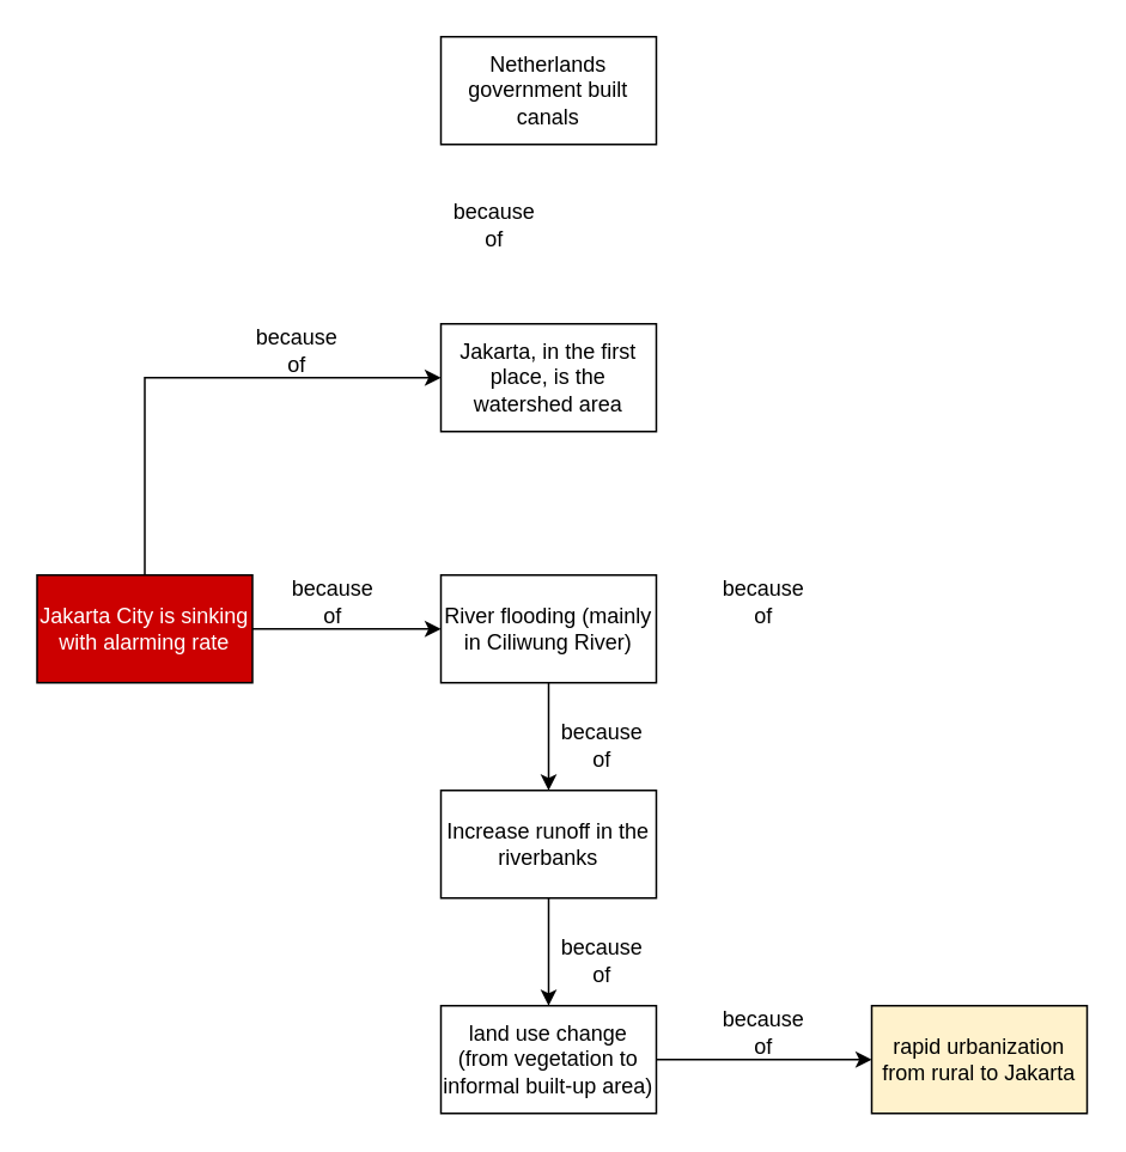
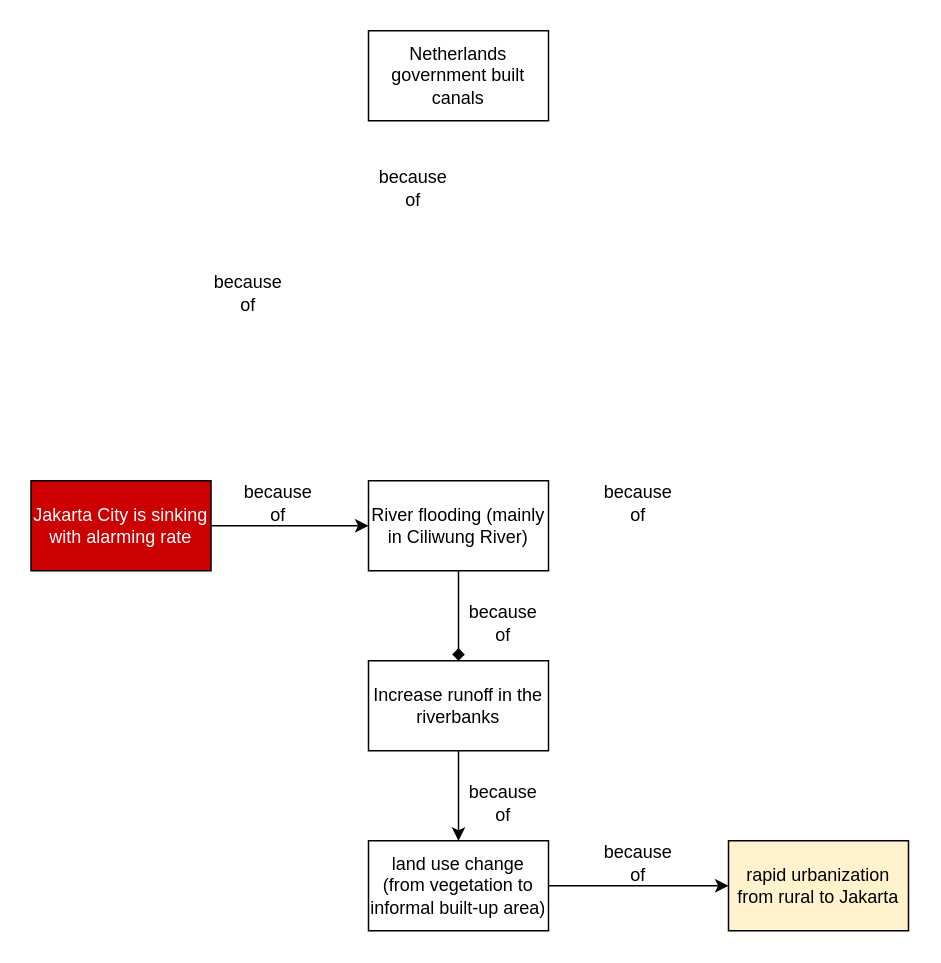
- <mxCell id="3" style="edgeStyle=orthogonalEdgeStyle;rounded=0;orthogonalLoop=1;jettySize=auto;html=1;exitX=0.5;exitY=0;exitDx=0;exitDy=0;entryX=0;entryY=0.5;entryDx=0;entryDy=0;" parent="1" source="4" target="8" edge="1"><mxGeometry relative="1" as="geometry" /></mxCell>
- <mxCell id="8" value="Jakarta, in the first place, is the watershed area" style="rounded=0;whiteSpace=wrap;html=1;" parent="1" vertex="1"><mxGeometry x="245" y="180" width="120" height="60" as="geometry" /></mxCell>
- <mxCell id="5" style="edgeStyle=orthogonalEdgeStyle;rounded=0;orthogonalLoop=1;jettySize=auto;html=1;exitX=0.5;exitY=1;exitDx=0;exitDy=0;entryX=0.5;entryY=0;entryDx=0;entryDy=0;" parent="1" source="6" target="14" edge="1"><mxGeometry relative="1" as="geometry" /></mxCell>
+ <mxCell id="5" style="edgeStyle=orthogonalEdgeStyle;rounded=0;orthogonalLoop=1;jettySize=auto;html=1;exitX=0.5;exitY=1;exitDx=0;exitDy=0;entryX=0.5;entryY=0;entryDx=0;entryDy=0;endArrow=diamond;" parent="1" source="6" target="14" edge="1"><mxGeometry relative="1" as="geometry" /></mxCell>
